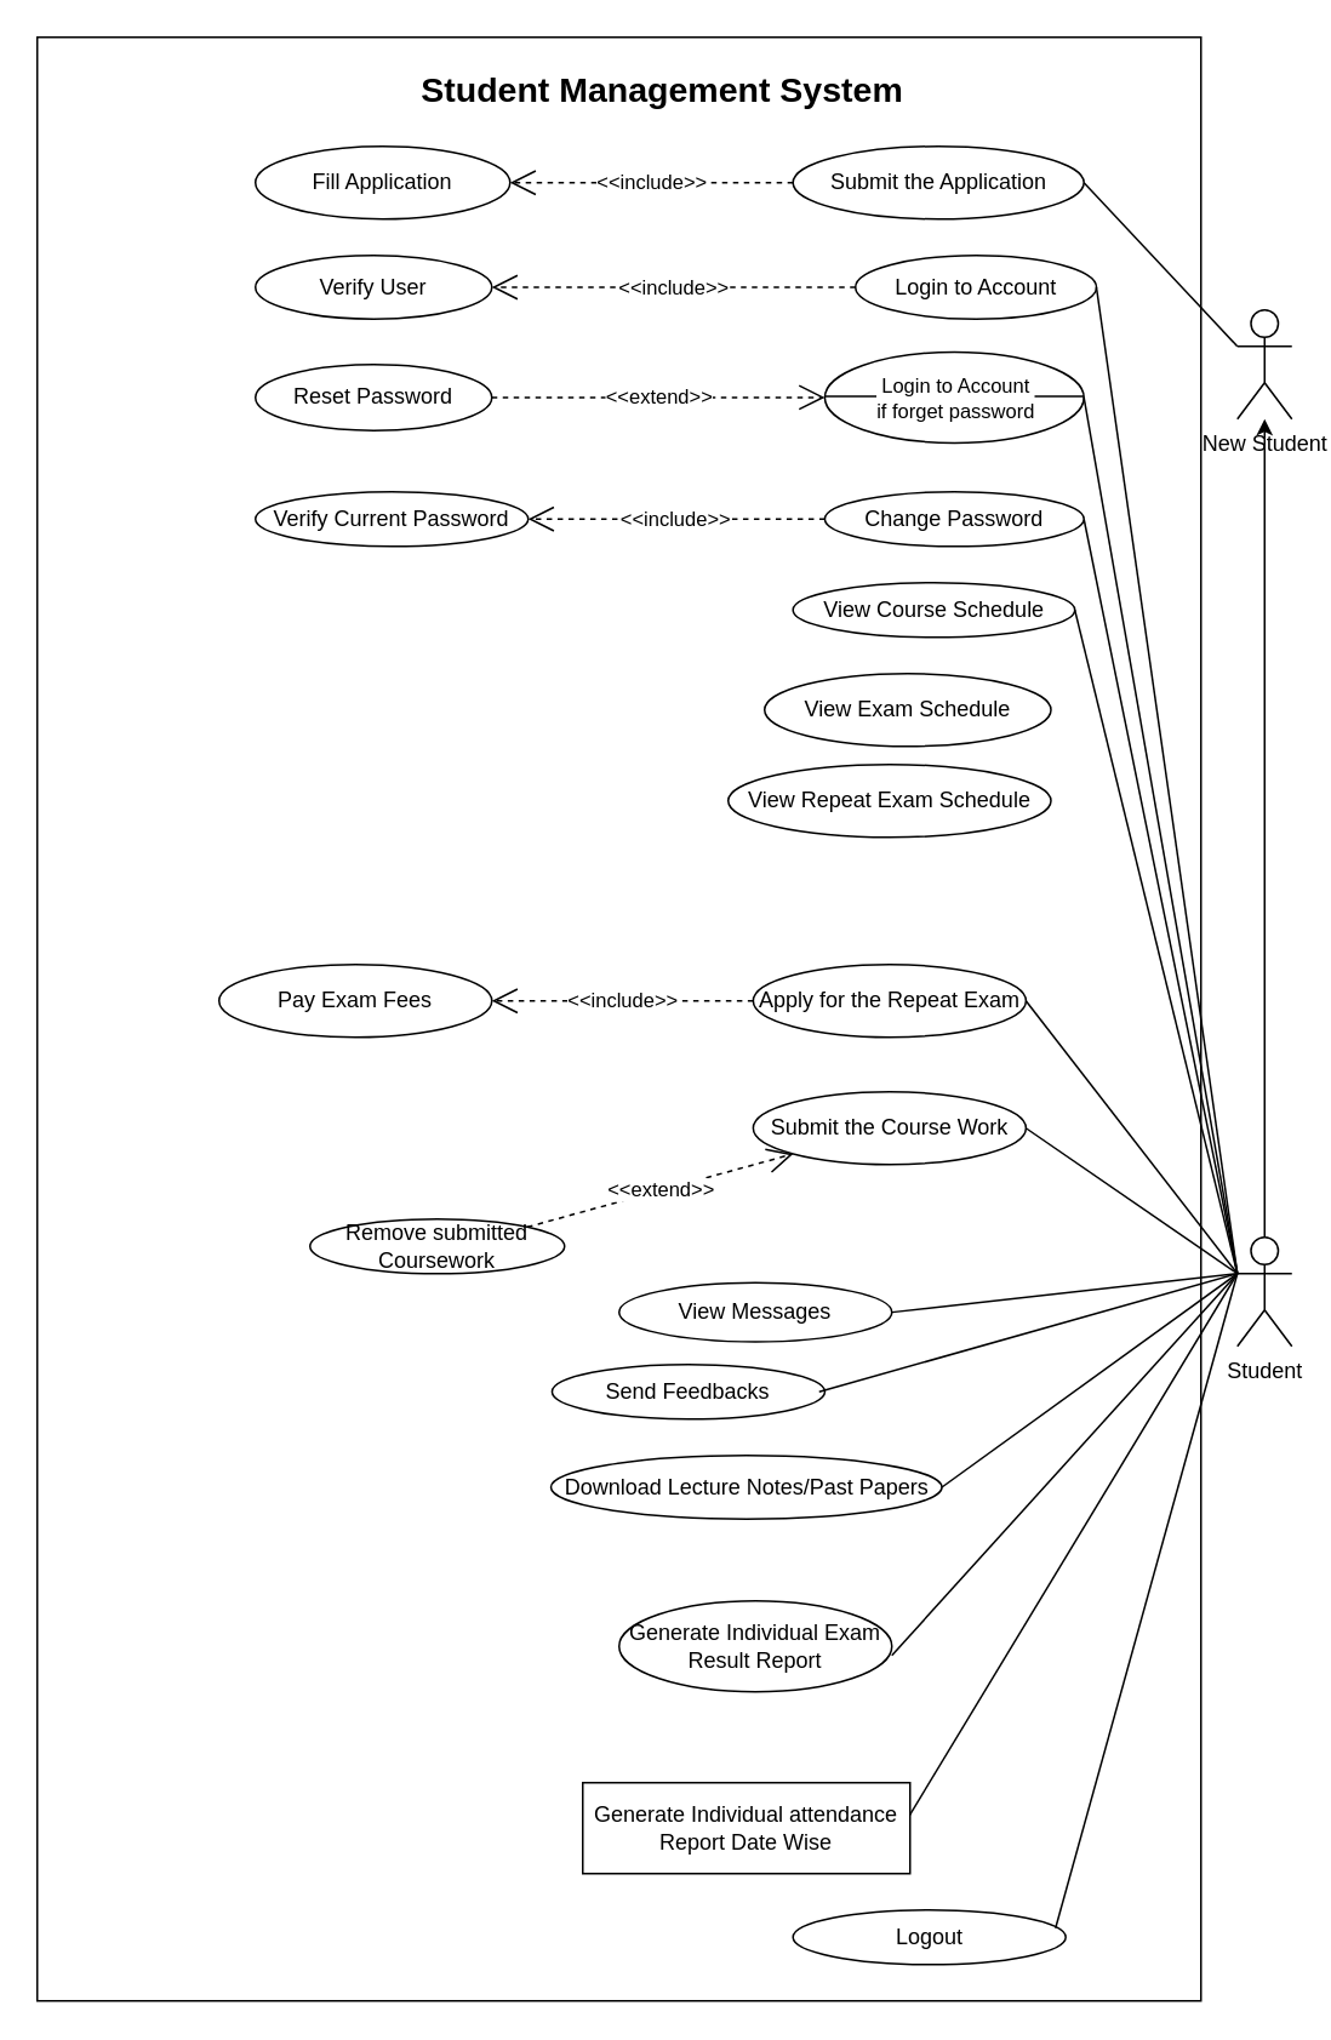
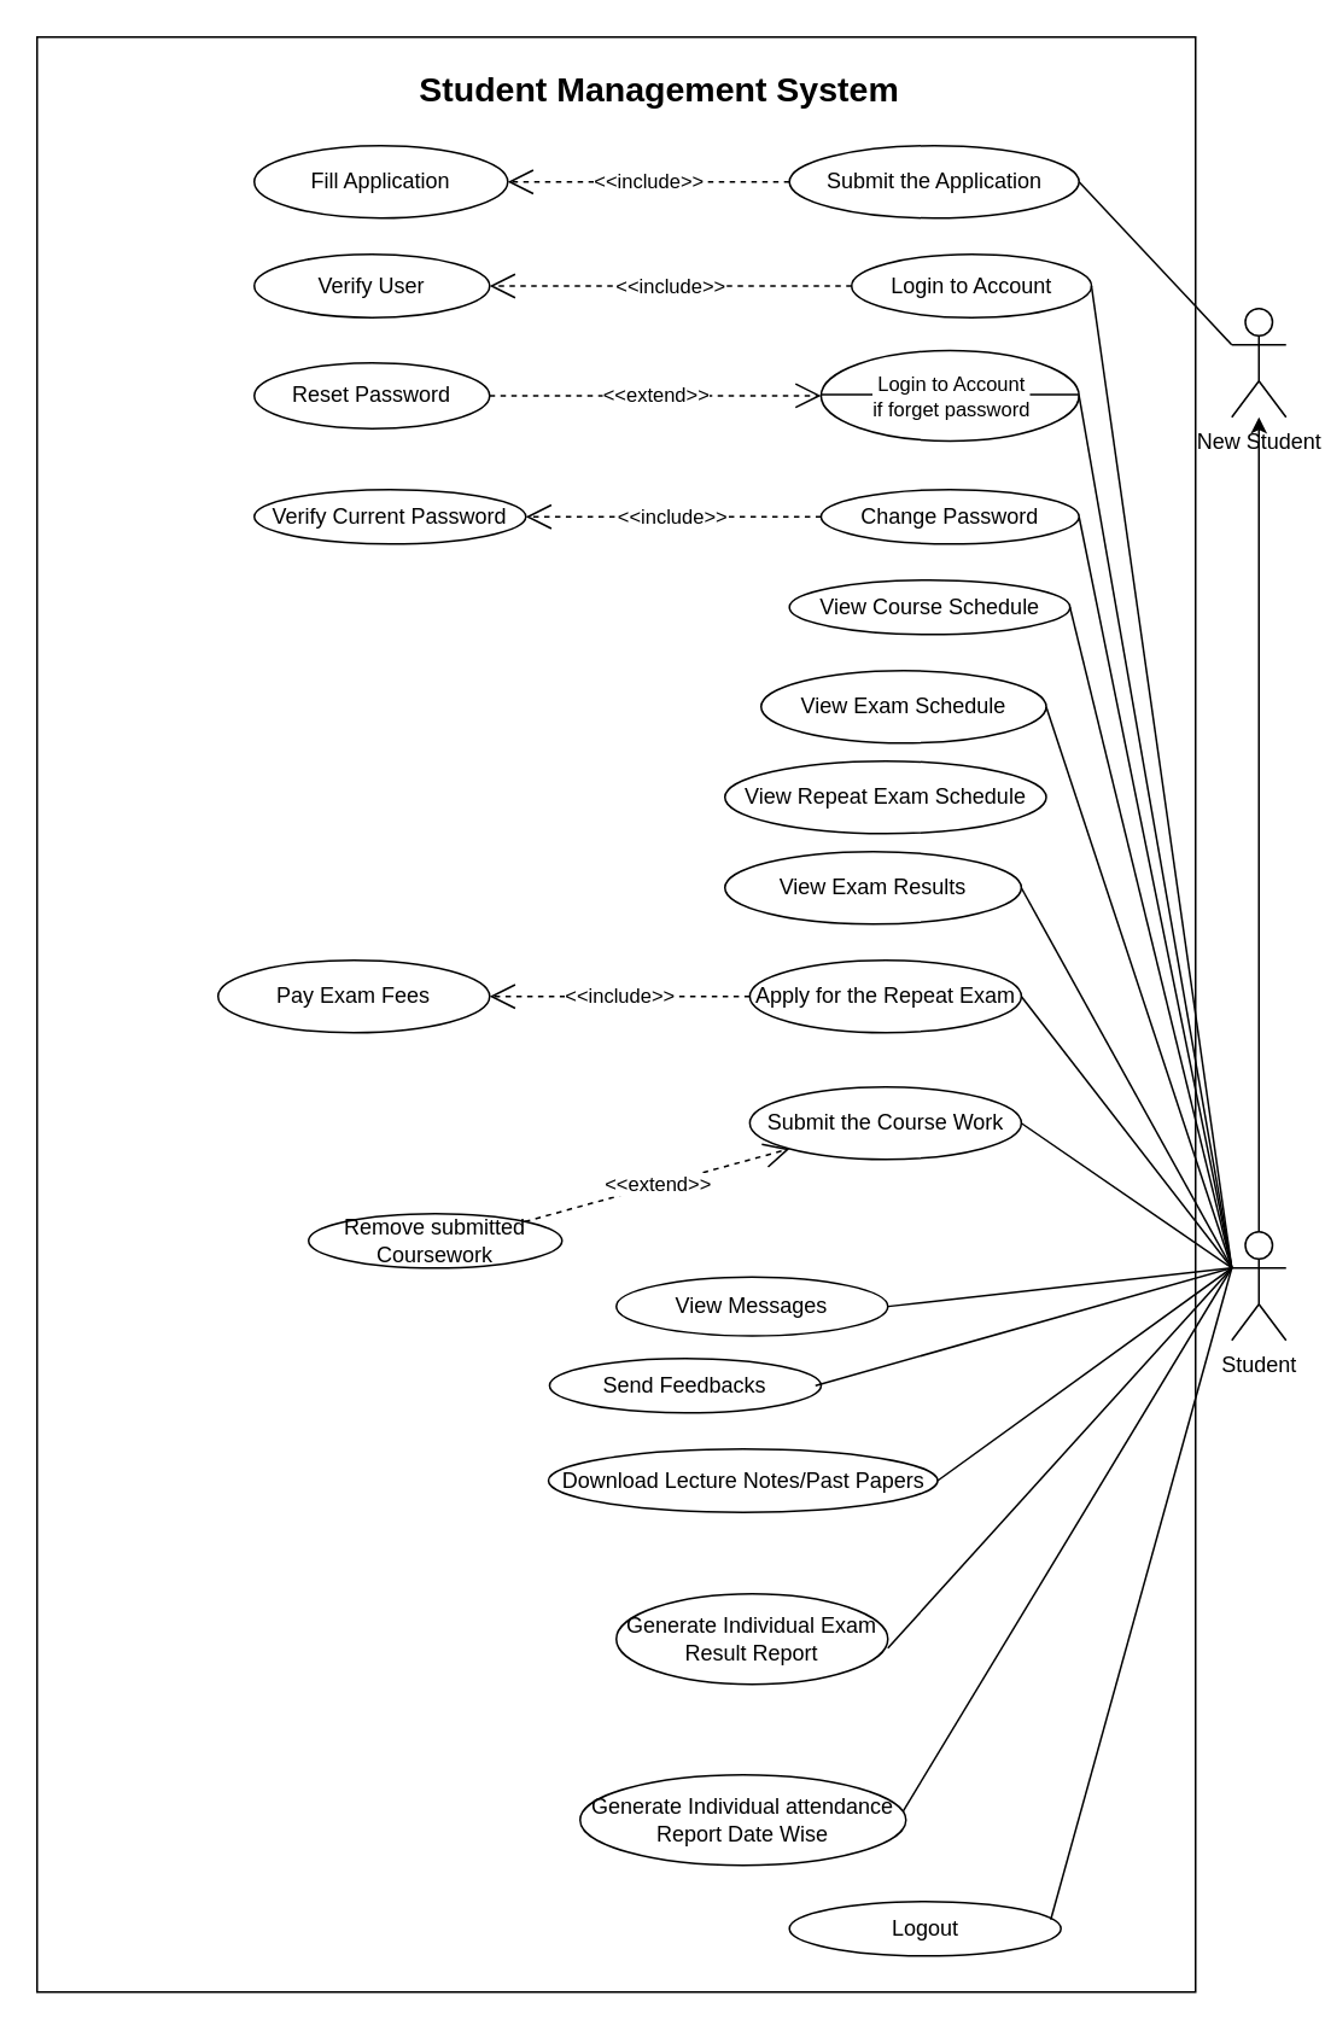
+ <mxCell id="11" value="View Exam Results" style="ellipse;whiteSpace=wrap;html=1;direction=west;" parent="1" vertex="1"><mxGeometry x="400" y="470" width="163.75" height="40" as="geometry" /></mxCell>
+ <mxCell id="12" value="" style="endArrow=none;html=1;rounded=0;entryX=0;entryY=0.5;entryDx=0;entryDy=0;endFill=0;exitX=0;exitY=0.333;exitDx=0;exitDy=0;exitPerimeter=0;" parent="1" source="7" target="10" edge="1"><mxGeometry width="50" height="50" relative="1" as="geometry"><mxPoint x="680" y="710" as="sourcePoint" /><mxPoint x="80" y="355" as="targetPoint" /></mxGeometry></mxCell>
+ <mxCell id="14" value="" style="endArrow=none;html=1;rounded=0;entryX=0;entryY=0.5;entryDx=0;entryDy=0;endFill=0;exitX=0;exitY=0.333;exitDx=0;exitDy=0;exitPerimeter=0;" parent="1" source="7" target="11" edge="1"><mxGeometry width="50" height="50" relative="1" as="geometry"><mxPoint x="680" y="710" as="sourcePoint" /><mxPoint x="70" y="390" as="targetPoint" /><Array as="points" /></mxGeometry></mxCell>
- <mxCell id="50" value="Generate Individual attendance Report Date Wise" style="whiteSpace=wrap;html=1;rounded=0;" parent="1" vertex="1"><mxGeometry x="320" y="980" width="180" height="50" as="geometry" /></mxCell>
+ <mxCell id="50" value="Generate Individual attendance Report Date Wise" style="ellipse;whiteSpace=wrap;html=1;" parent="1" vertex="1"><mxGeometry x="320" y="980" width="180" height="50" as="geometry" /></mxCell>
